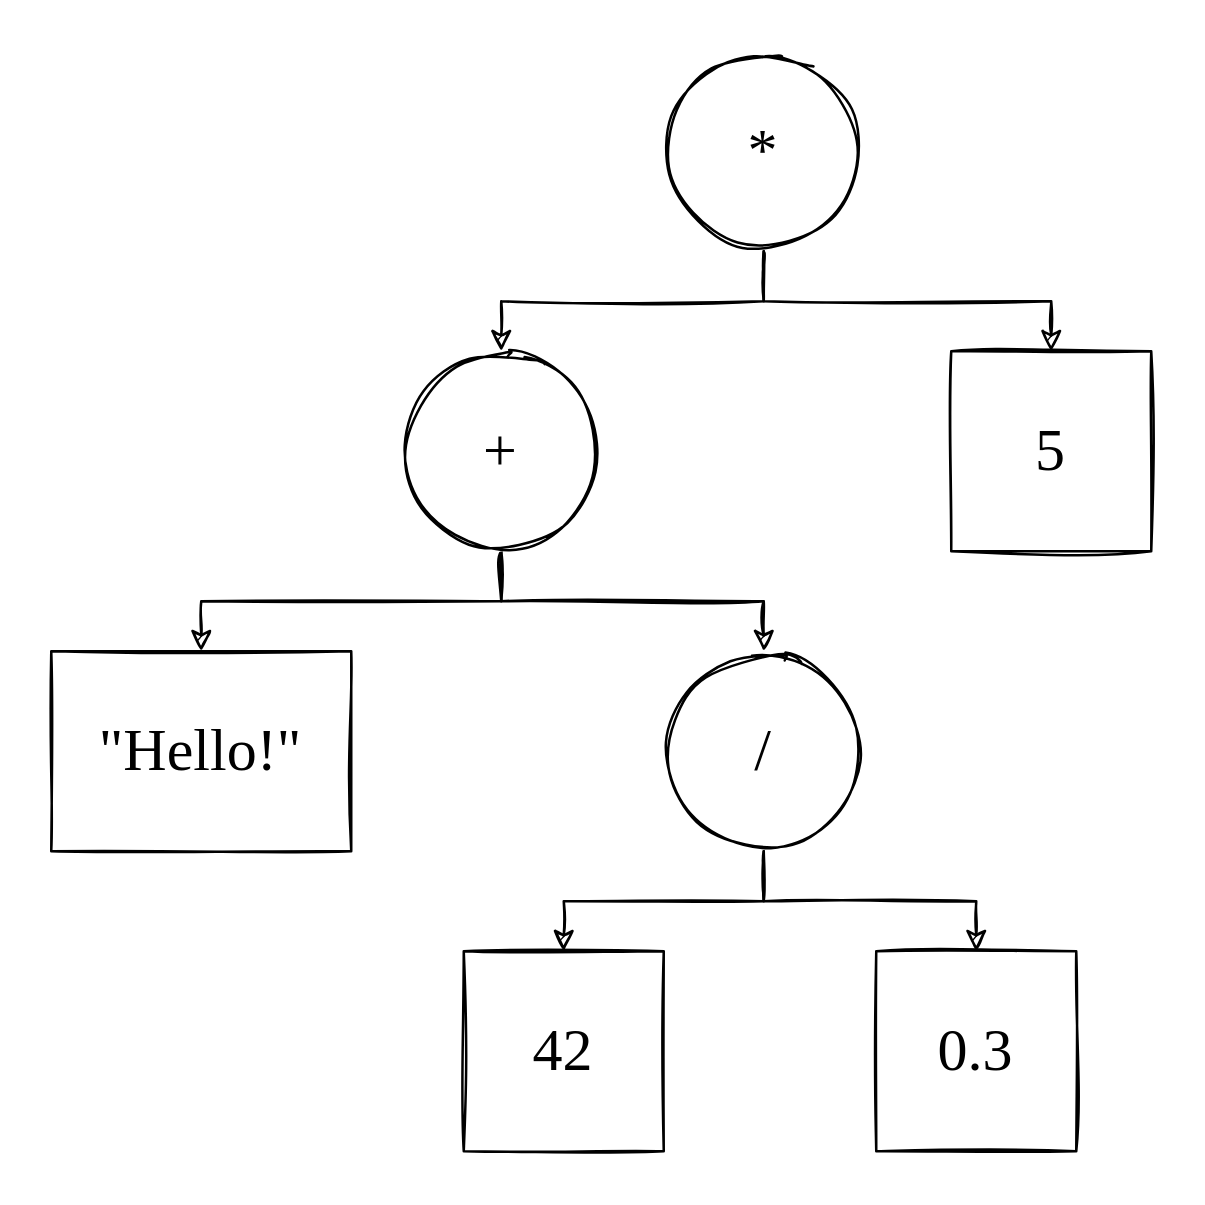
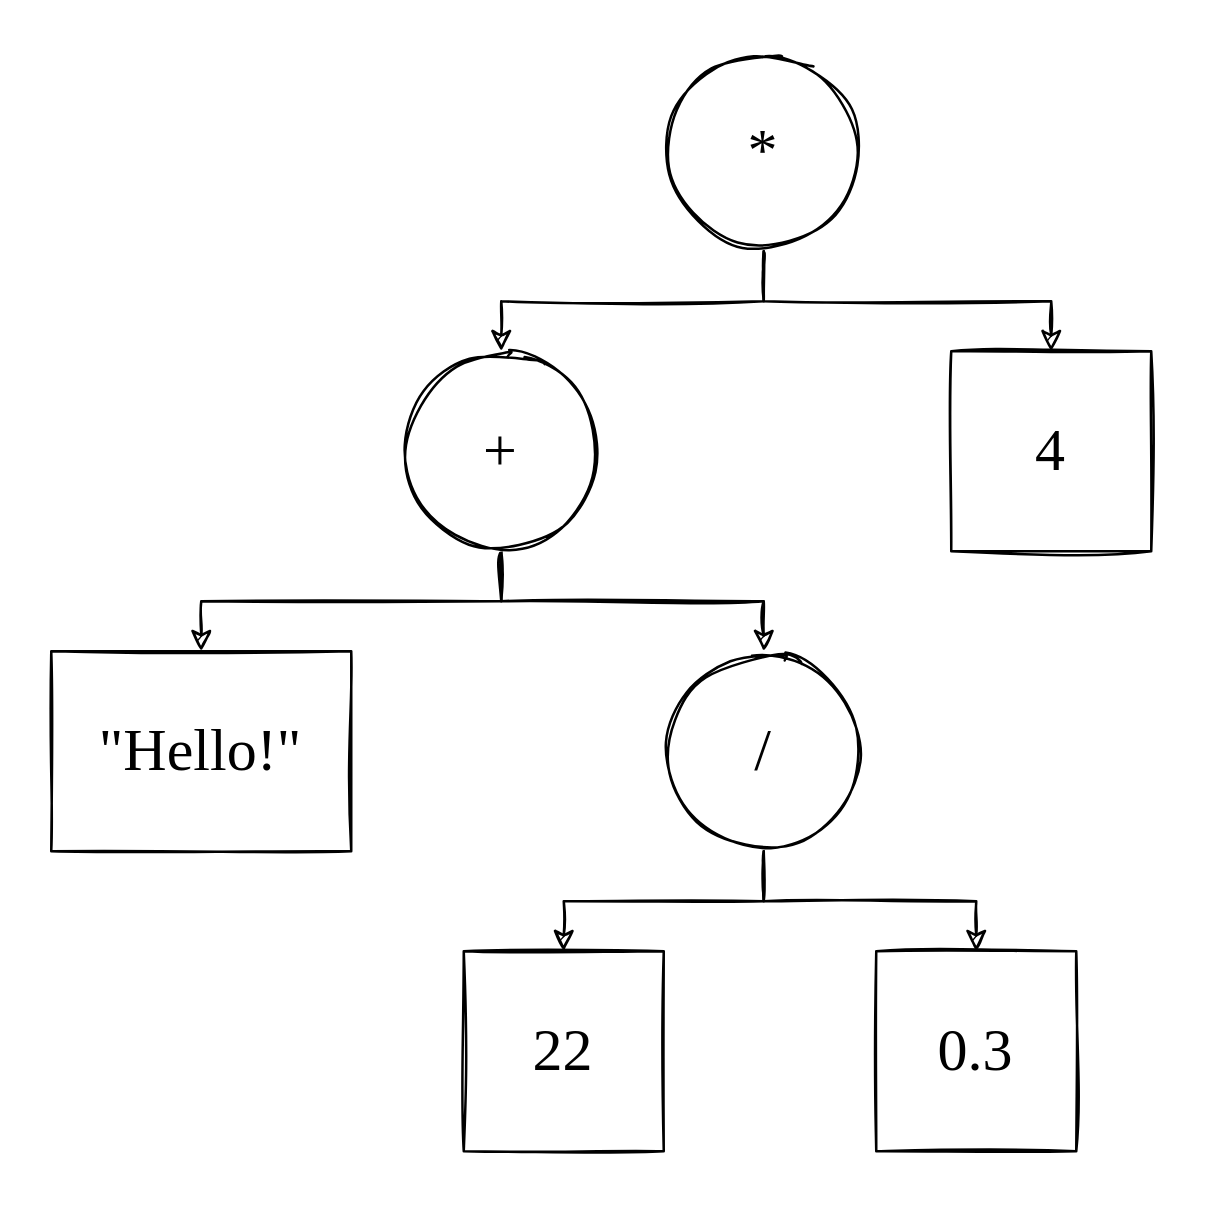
- <mxCell id="9" value="5" style="whiteSpace=wrap;html=1;aspect=fixed;sketch=1;fontFamily=Architects Daughter;fontSource=https%3A%2F%2Ffonts.googleapis.com%2Fcss%3Ffamily%3DArchitects%2BDaughter;fontSize=24;" vertex="1" parent="1"><mxGeometry x="380" y="140" width="80" height="80" as="geometry" /></mxCell>
+ <mxCell id="9" value="4" style="whiteSpace=wrap;html=1;aspect=fixed;sketch=1;fontFamily=Architects Daughter;fontSource=https%3A%2F%2Ffonts.googleapis.com%2Fcss%3Ffamily%3DArchitects%2BDaughter;fontSize=24;" vertex="1" parent="1"><mxGeometry x="380" y="140" width="80" height="80" as="geometry" /></mxCell>
- <mxCell id="10" value="42" style="whiteSpace=wrap;html=1;aspect=fixed;sketch=1;fontFamily=Architects Daughter;fontSource=https%3A%2F%2Ffonts.googleapis.com%2Fcss%3Ffamily%3DArchitects%2BDaughter;fontSize=24;" vertex="1" parent="1"><mxGeometry x="185" y="380" width="80" height="80" as="geometry" /></mxCell>
+ <mxCell id="10" value="22" style="whiteSpace=wrap;html=1;aspect=fixed;sketch=1;fontFamily=Architects Daughter;fontSource=https%3A%2F%2Ffonts.googleapis.com%2Fcss%3Ffamily%3DArchitects%2BDaughter;fontSize=24;" vertex="1" parent="1"><mxGeometry x="185" y="380" width="80" height="80" as="geometry" /></mxCell>
